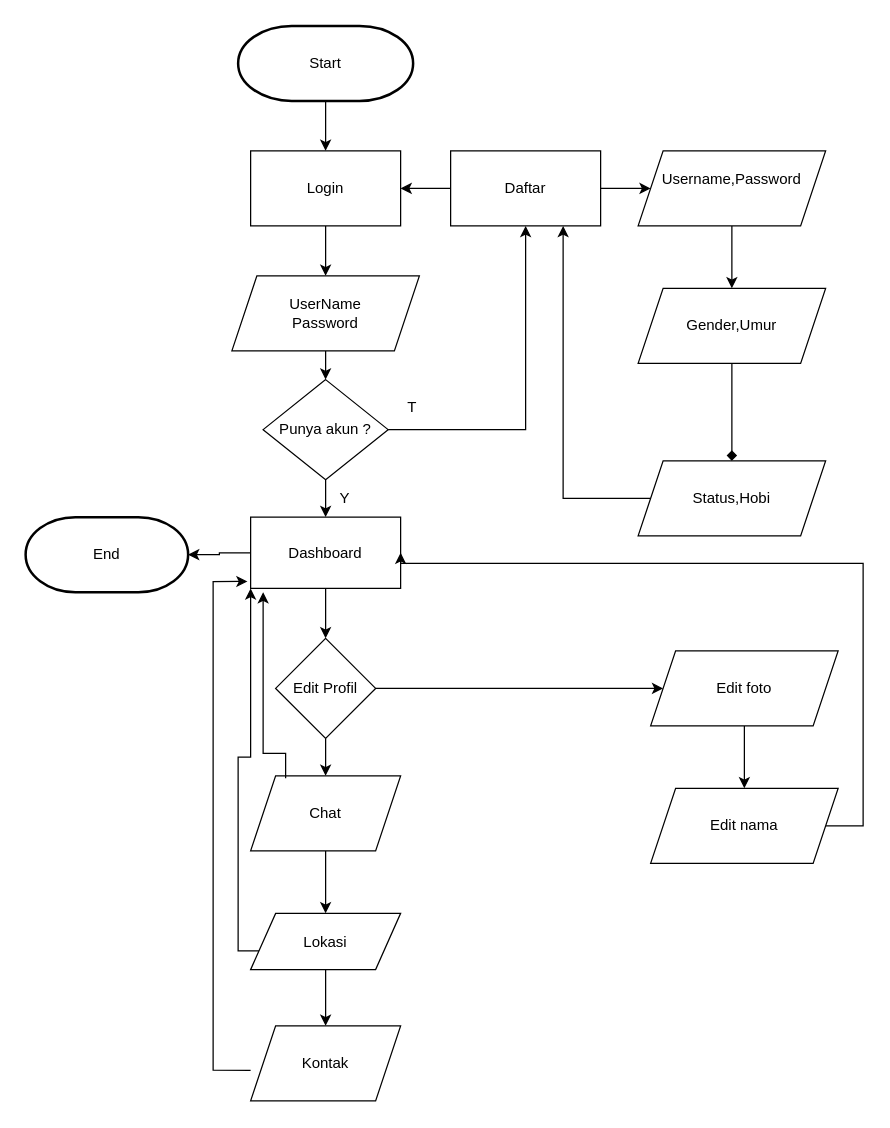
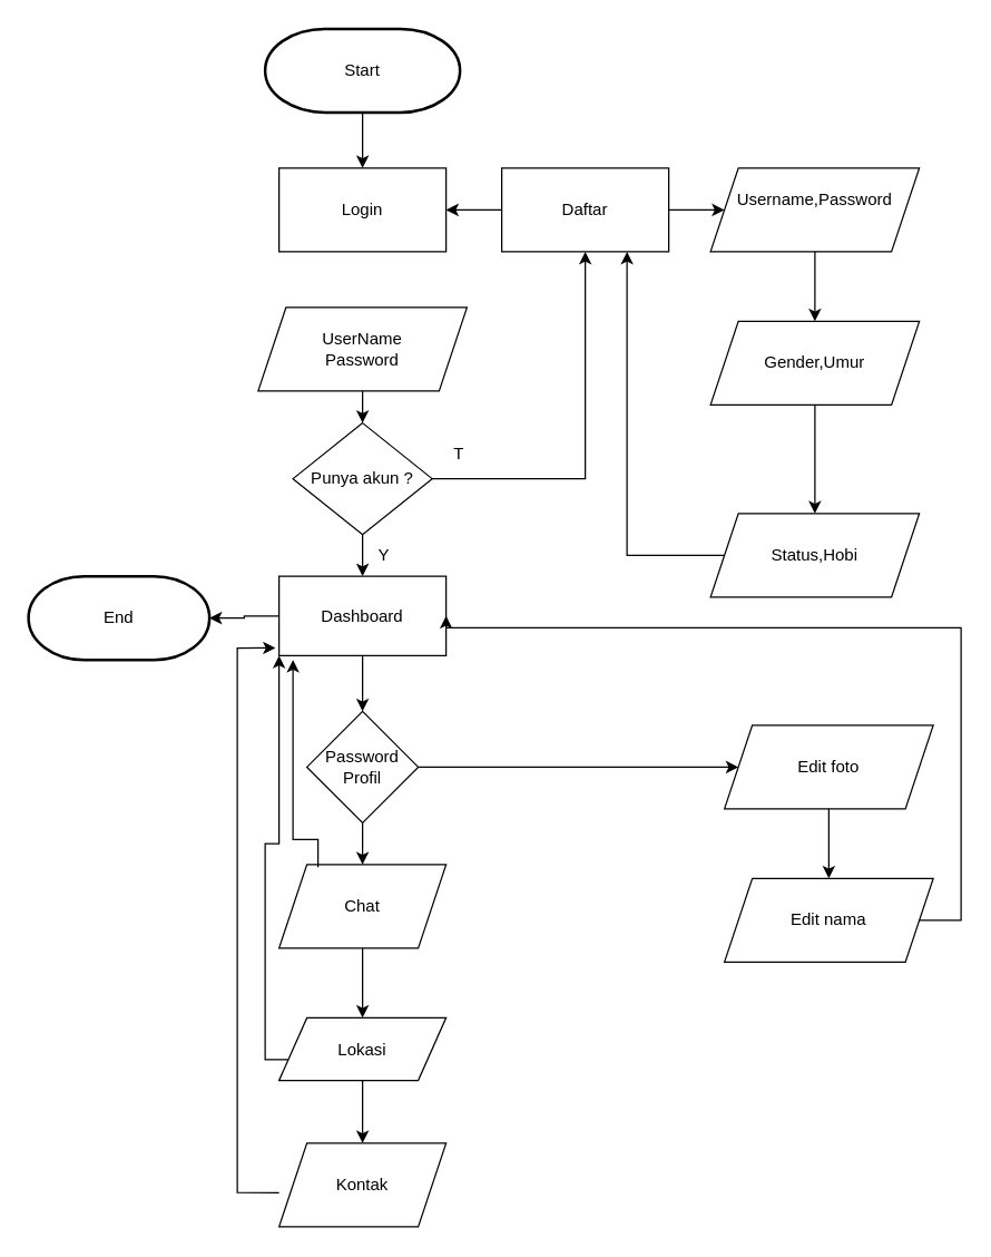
- <mxCell id="5" value="" style="endArrow=classic;html=1;rounded=0;exitX=0.5;exitY=1;exitDx=0;exitDy=0;" edge="1" parent="1" source="2" target="7"><mxGeometry width="50" height="50" relative="1" as="geometry"><mxPoint x="290" y="280" as="sourcePoint" /><mxPoint x="260" y="210" as="targetPoint" /></mxGeometry></mxCell>
- <mxCell id="21" value="" style="edgeStyle=orthogonalEdgeStyle;rounded=0;orthogonalLoop=1;jettySize=auto;html=1;endArrow=diamond;" edge="1" parent="1" source="22" target="24"><mxGeometry relative="1" as="geometry" /></mxCell>
+ <mxCell id="21" value="" style="edgeStyle=orthogonalEdgeStyle;rounded=0;orthogonalLoop=1;jettySize=auto;html=1;" edge="1" parent="1" source="22" target="24"><mxGeometry relative="1" as="geometry" /></mxCell>
- <mxCell id="34" value="Edit Profil" style="rhombus;whiteSpace=wrap;html=1;" vertex="1" parent="1"><mxGeometry x="220" y="510" width="80" height="80" as="geometry" /></mxCell>
+ <mxCell id="34" value="Password Profil" style="rhombus;whiteSpace=wrap;html=1;" vertex="1" parent="1"><mxGeometry x="220" y="510" width="80" height="80" as="geometry" /></mxCell>
